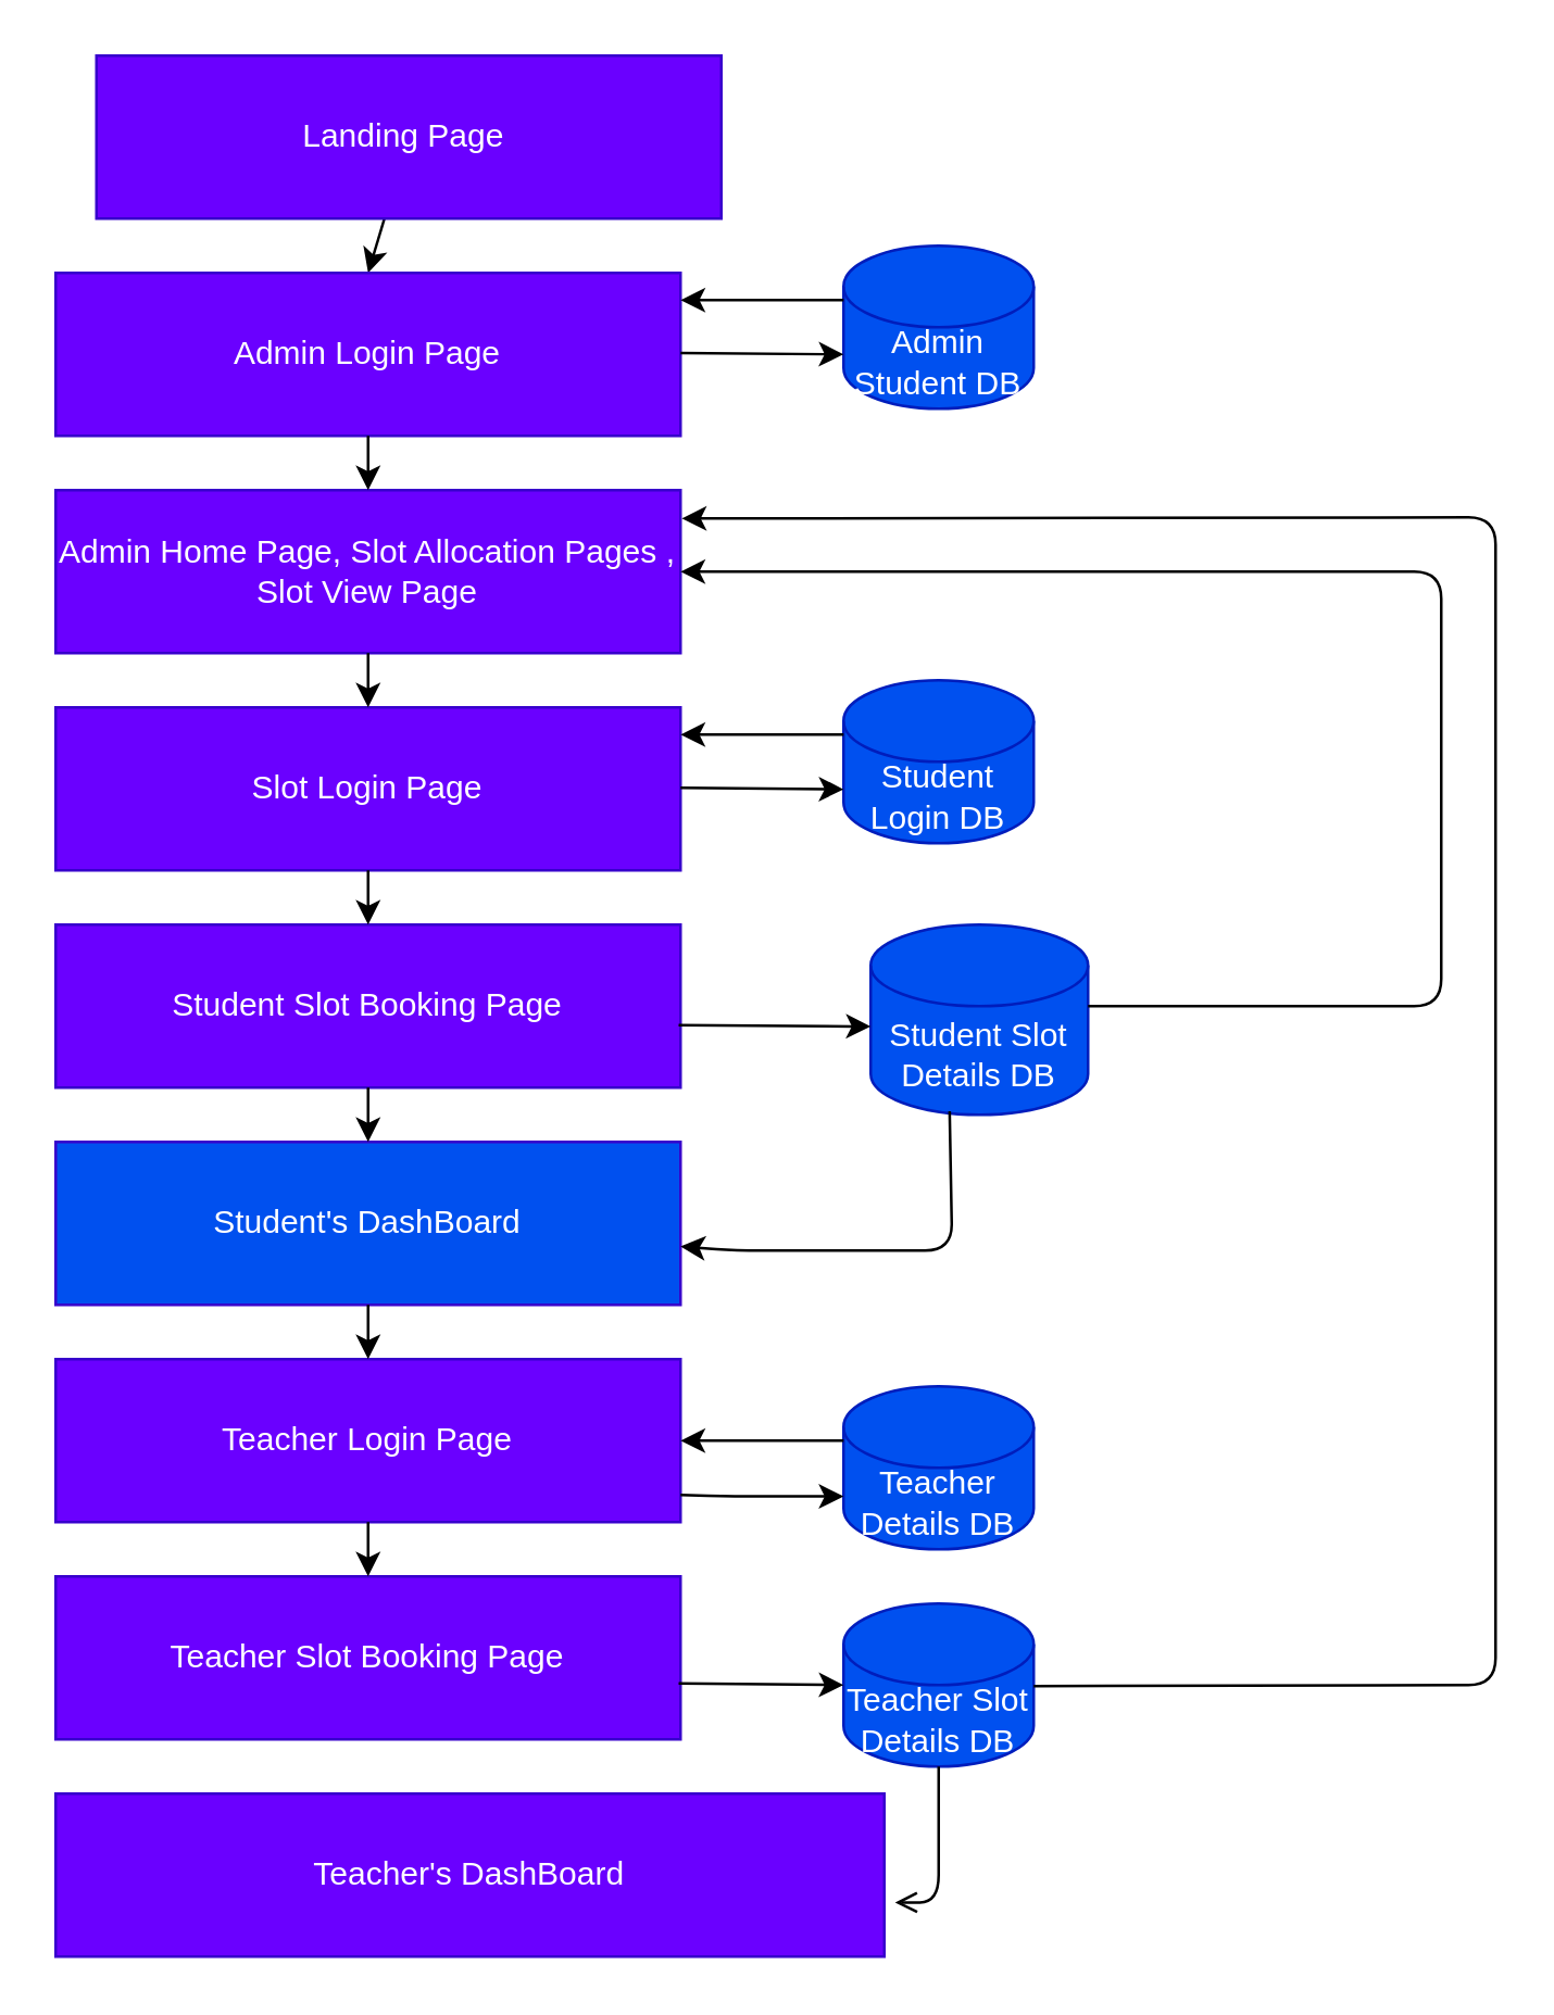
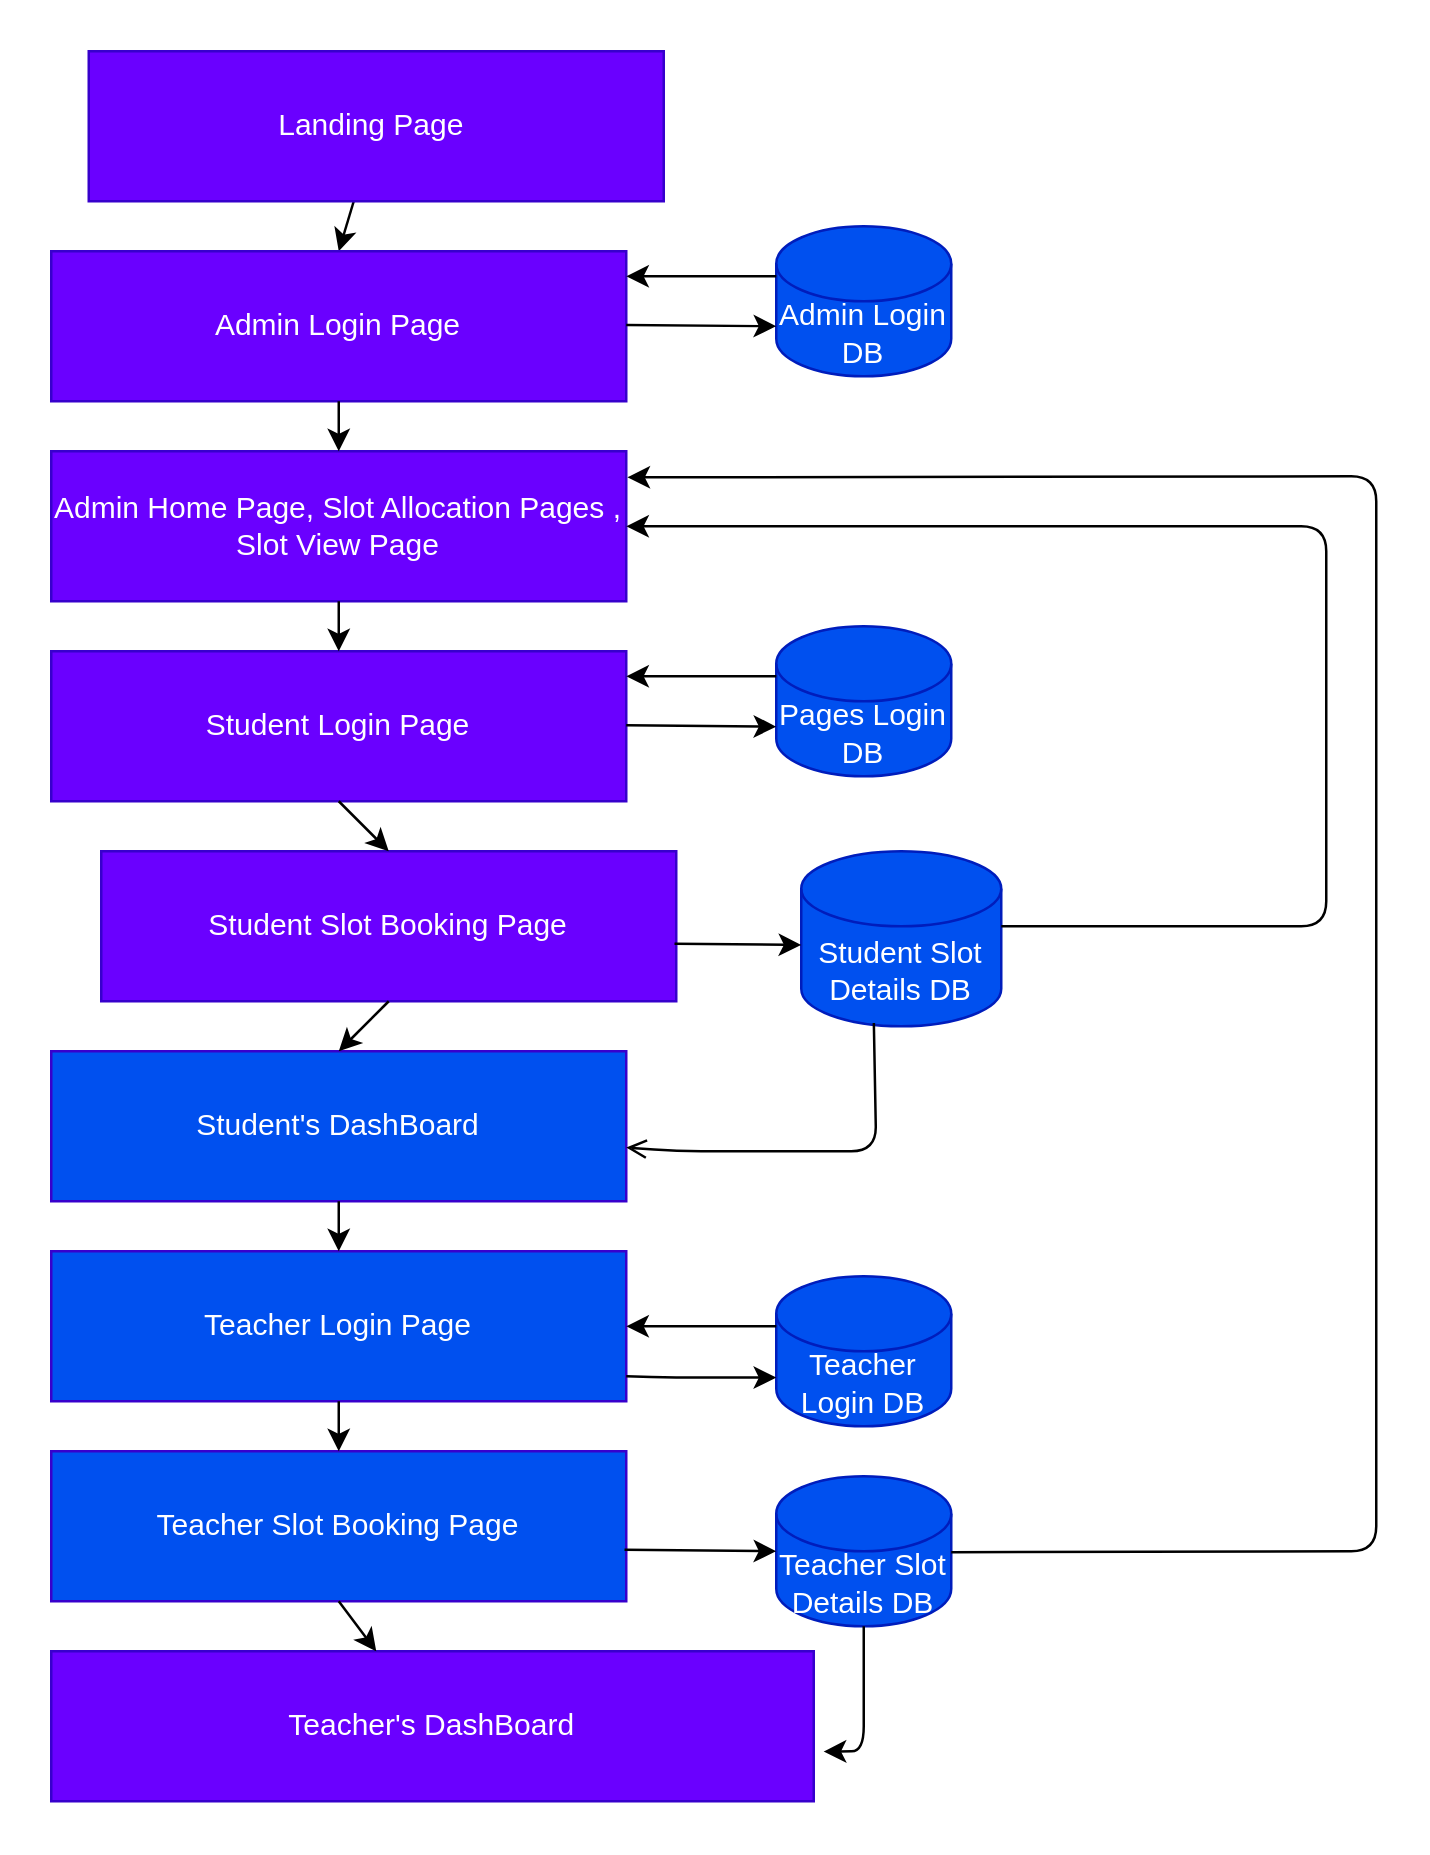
- <mxCell id="6" value="Admin Student DB" style="shape=cylinder3;whiteSpace=wrap;html=1;boundedLbl=1;backgroundOutline=1;size=15;fillColor=#0050ef;fontColor=#ffffff;strokeColor=#001DBC;" parent="1" vertex="1"><mxGeometry x="310" y="90" width="70" height="60" as="geometry" /></mxCell>
+ <mxCell id="6" value="Admin Login DB" style="shape=cylinder3;whiteSpace=wrap;html=1;boundedLbl=1;backgroundOutline=1;size=15;fillColor=#0050ef;fontColor=#ffffff;strokeColor=#001DBC;" parent="1" vertex="1"><mxGeometry x="310" y="90" width="70" height="60" as="geometry" /></mxCell>
- <mxCell id="14" value="Slot Login Page" style="rounded=0;whiteSpace=wrap;html=1;fillColor=#6a00ff;fontColor=#ffffff;strokeColor=#3700CC;" parent="1" vertex="1"><mxGeometry x="20" y="260" width="230" height="60" as="geometry" /></mxCell>
+ <mxCell id="14" value="Student Login Page" style="rounded=0;whiteSpace=wrap;html=1;fillColor=#6a00ff;fontColor=#ffffff;strokeColor=#3700CC;" parent="1" vertex="1"><mxGeometry x="20" y="260" width="230" height="60" as="geometry" /></mxCell>
- <mxCell id="13" value="Student Login DB" style="shape=cylinder3;whiteSpace=wrap;html=1;boundedLbl=1;backgroundOutline=1;size=15;fillColor=#0050ef;fontColor=#ffffff;strokeColor=#001DBC;" parent="1" vertex="1"><mxGeometry x="310" y="250" width="70" height="60" as="geometry" /></mxCell>
+ <mxCell id="13" value="Pages Login DB" style="shape=cylinder3;whiteSpace=wrap;html=1;boundedLbl=1;backgroundOutline=1;size=15;fillColor=#0050ef;fontColor=#ffffff;strokeColor=#001DBC;" parent="1" vertex="1"><mxGeometry x="310" y="250" width="70" height="60" as="geometry" /></mxCell>
- <mxCell id="9" value="Student Slot Booking Page" style="rounded=0;whiteSpace=wrap;html=1;fillColor=#6a00ff;fontColor=#ffffff;strokeColor=#3700CC;" parent="1" vertex="1"><mxGeometry x="20" y="340" width="230" height="60" as="geometry" /></mxCell>
+ <mxCell id="9" value="Student Slot Booking Page" style="rounded=0;whiteSpace=wrap;html=1;fillColor=#6a00ff;fontColor=#ffffff;strokeColor=#3700CC;" parent="1" vertex="1"><mxGeometry x="40" y="340" width="230" height="60" as="geometry" /></mxCell>
- <mxCell id="25" value="" style="endArrow=classic;html=1;exitX=0.363;exitY=0.982;exitDx=0;exitDy=0;exitPerimeter=0;" parent="1" source="22" target="10" edge="1"><mxGeometry width="50" height="50" relative="1" as="geometry"><mxPoint x="350" y="420" as="sourcePoint" /><mxPoint x="350" y="450" as="targetPoint" /><Array as="points"><mxPoint x="350" y="460" /><mxPoint x="270" y="460" /></Array></mxGeometry></mxCell>
+ <mxCell id="25" value="" style="endArrow=open;html=1;exitX=0.363;exitY=0.982;exitDx=0;exitDy=0;exitPerimeter=0;" parent="1" source="22" target="10" edge="1"><mxGeometry width="50" height="50" relative="1" as="geometry"><mxPoint x="350" y="420" as="sourcePoint" /><mxPoint x="350" y="450" as="targetPoint" /><Array as="points"><mxPoint x="350" y="460" /><mxPoint x="270" y="460" /></Array></mxGeometry></mxCell>
- <mxCell id="17" value="Teacher Login Page" style="rounded=0;whiteSpace=wrap;html=1;fillColor=#6a00ff;fontColor=#ffffff;strokeColor=#3700CC;" parent="1" vertex="1"><mxGeometry x="20" y="500" width="230" height="60" as="geometry" /></mxCell>
+ <mxCell id="17" value="Teacher Login Page" style="rounded=0;whiteSpace=wrap;html=1;fillColor=#0050ef;fontColor=#ffffff;strokeColor=#3700CC;" parent="1" vertex="1"><mxGeometry x="20" y="500" width="230" height="60" as="geometry" /></mxCell>
- <mxCell id="18" value="Teacher Details DB" style="shape=cylinder3;whiteSpace=wrap;html=1;boundedLbl=1;backgroundOutline=1;size=15;fillColor=#0050ef;fontColor=#ffffff;strokeColor=#001DBC;" parent="1" vertex="1"><mxGeometry x="310" y="510" width="70" height="60" as="geometry" /></mxCell>
+ <mxCell id="18" value="Teacher Login DB" style="shape=cylinder3;whiteSpace=wrap;html=1;boundedLbl=1;backgroundOutline=1;size=15;fillColor=#0050ef;fontColor=#ffffff;strokeColor=#001DBC;" parent="1" vertex="1"><mxGeometry x="310" y="510" width="70" height="60" as="geometry" /></mxCell>
- <mxCell id="11" value="Teacher Slot Booking Page" style="rounded=0;whiteSpace=wrap;html=1;fillColor=#6a00ff;fontColor=#ffffff;strokeColor=#3700CC;" parent="1" vertex="1"><mxGeometry x="20" y="580" width="230" height="60" as="geometry" /></mxCell>
+ <mxCell id="11" value="Teacher Slot Booking Page" style="rounded=0;whiteSpace=wrap;html=1;fillColor=#0050ef;fontColor=#ffffff;strokeColor=#3700CC;" parent="1" vertex="1"><mxGeometry x="20" y="580" width="230" height="60" as="geometry" /></mxCell>
+ <mxCell id="35" value="" style="edgeStyle=none;orthogonalLoop=1;jettySize=auto;html=1;exitX=0.5;exitY=1;exitDx=0;exitDy=0;" edge="1" parent="1" source="11" target="12"><mxGeometry width="100" relative="1" as="geometry"><mxPoint x="140" y="640" as="sourcePoint" /><mxPoint x="240" y="640" as="targetPoint" /><Array as="points" /></mxGeometry></mxCell>
- <mxCell id="26" value="" style="edgeStyle=none;orthogonalLoop=1;jettySize=auto;html=1;exitX=0.5;exitY=1;exitDx=0;exitDy=0;exitPerimeter=0;entryX=1.013;entryY=0.669;entryDx=0;entryDy=0;entryPerimeter=0;endArrow=open;" parent="1" source="21" target="12" edge="1"><mxGeometry width="100" relative="1" as="geometry"><mxPoint x="300" y="750" as="sourcePoint" /><mxPoint x="345" y="720" as="targetPoint" /><Array as="points"><mxPoint x="345" y="700" /></Array></mxGeometry></mxCell>
+ <mxCell id="26" value="" style="edgeStyle=none;orthogonalLoop=1;jettySize=auto;html=1;exitX=0.5;exitY=1;exitDx=0;exitDy=0;exitPerimeter=0;entryX=1.013;entryY=0.669;entryDx=0;entryDy=0;entryPerimeter=0;" parent="1" source="21" target="12" edge="1"><mxGeometry width="100" relative="1" as="geometry"><mxPoint x="300" y="750" as="sourcePoint" /><mxPoint x="345" y="720" as="targetPoint" /><Array as="points"><mxPoint x="345" y="700" /></Array></mxGeometry></mxCell>
